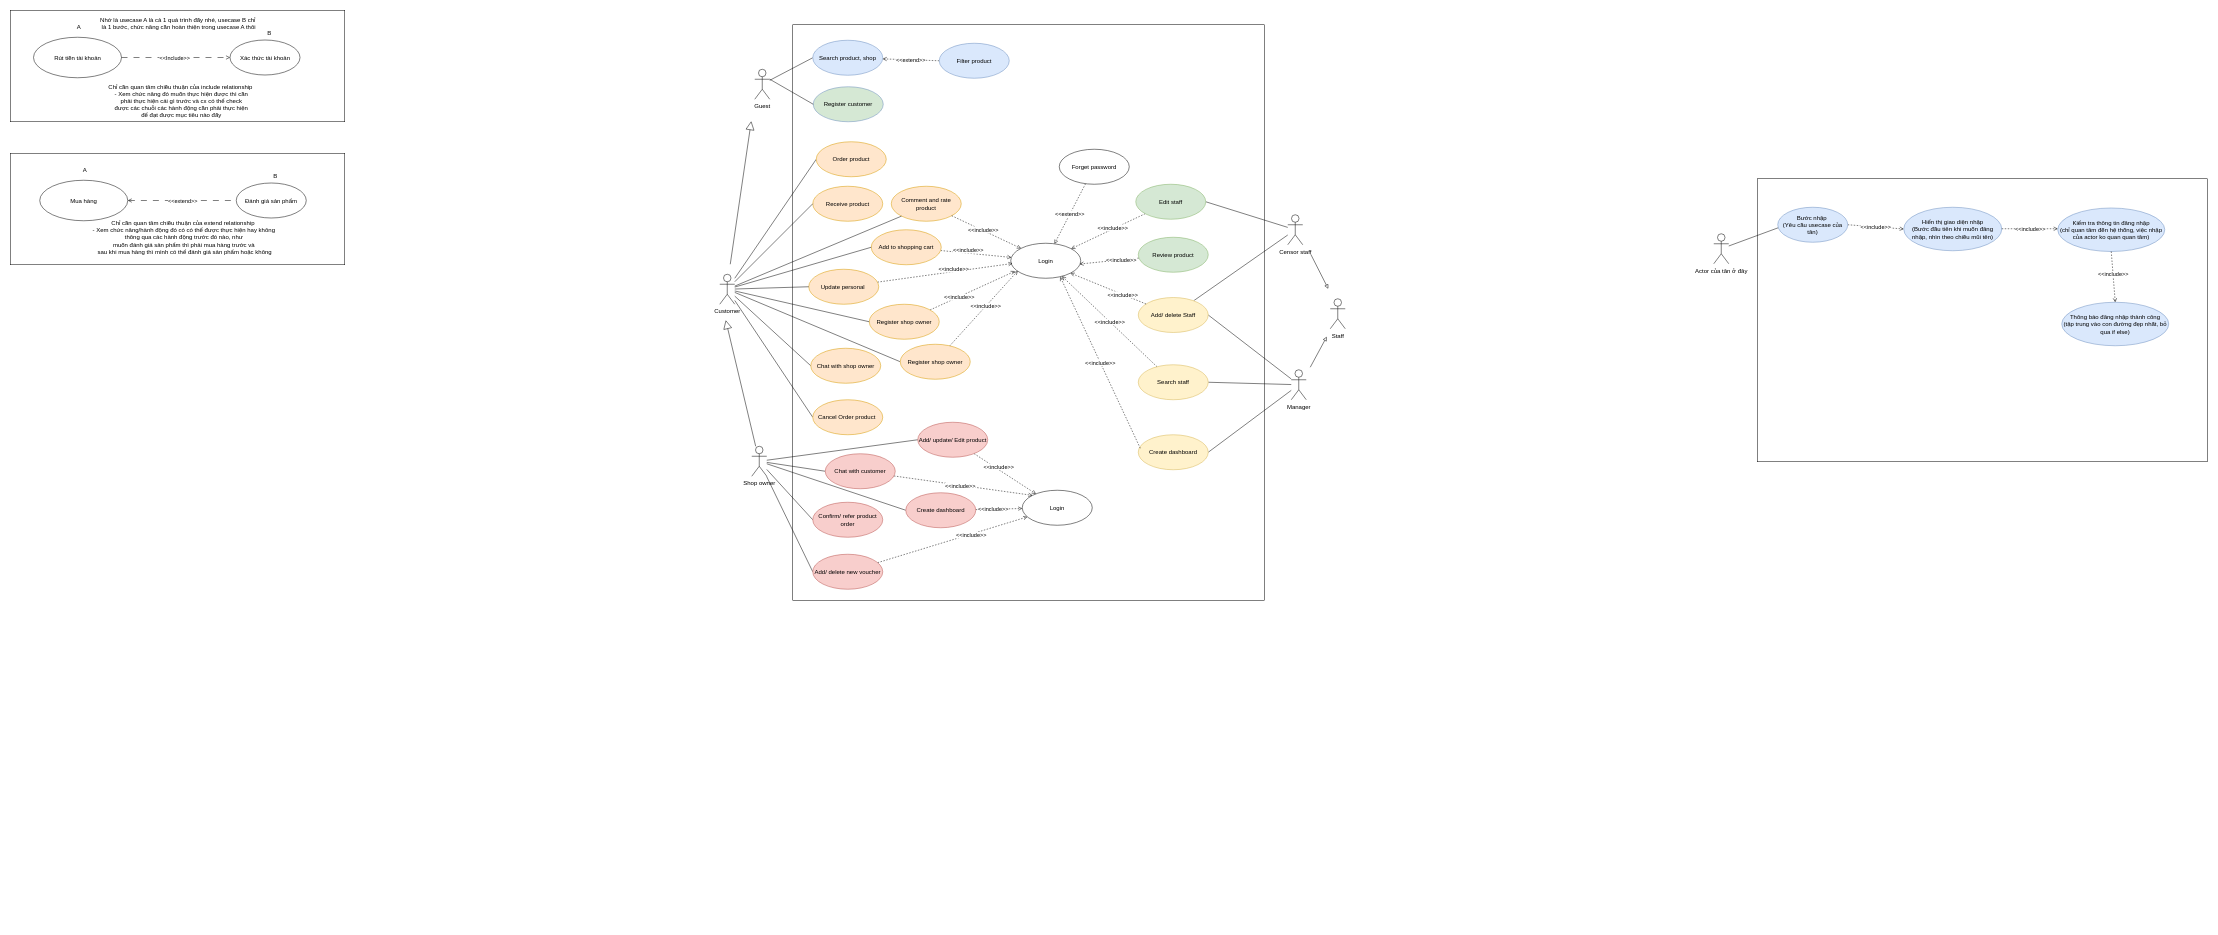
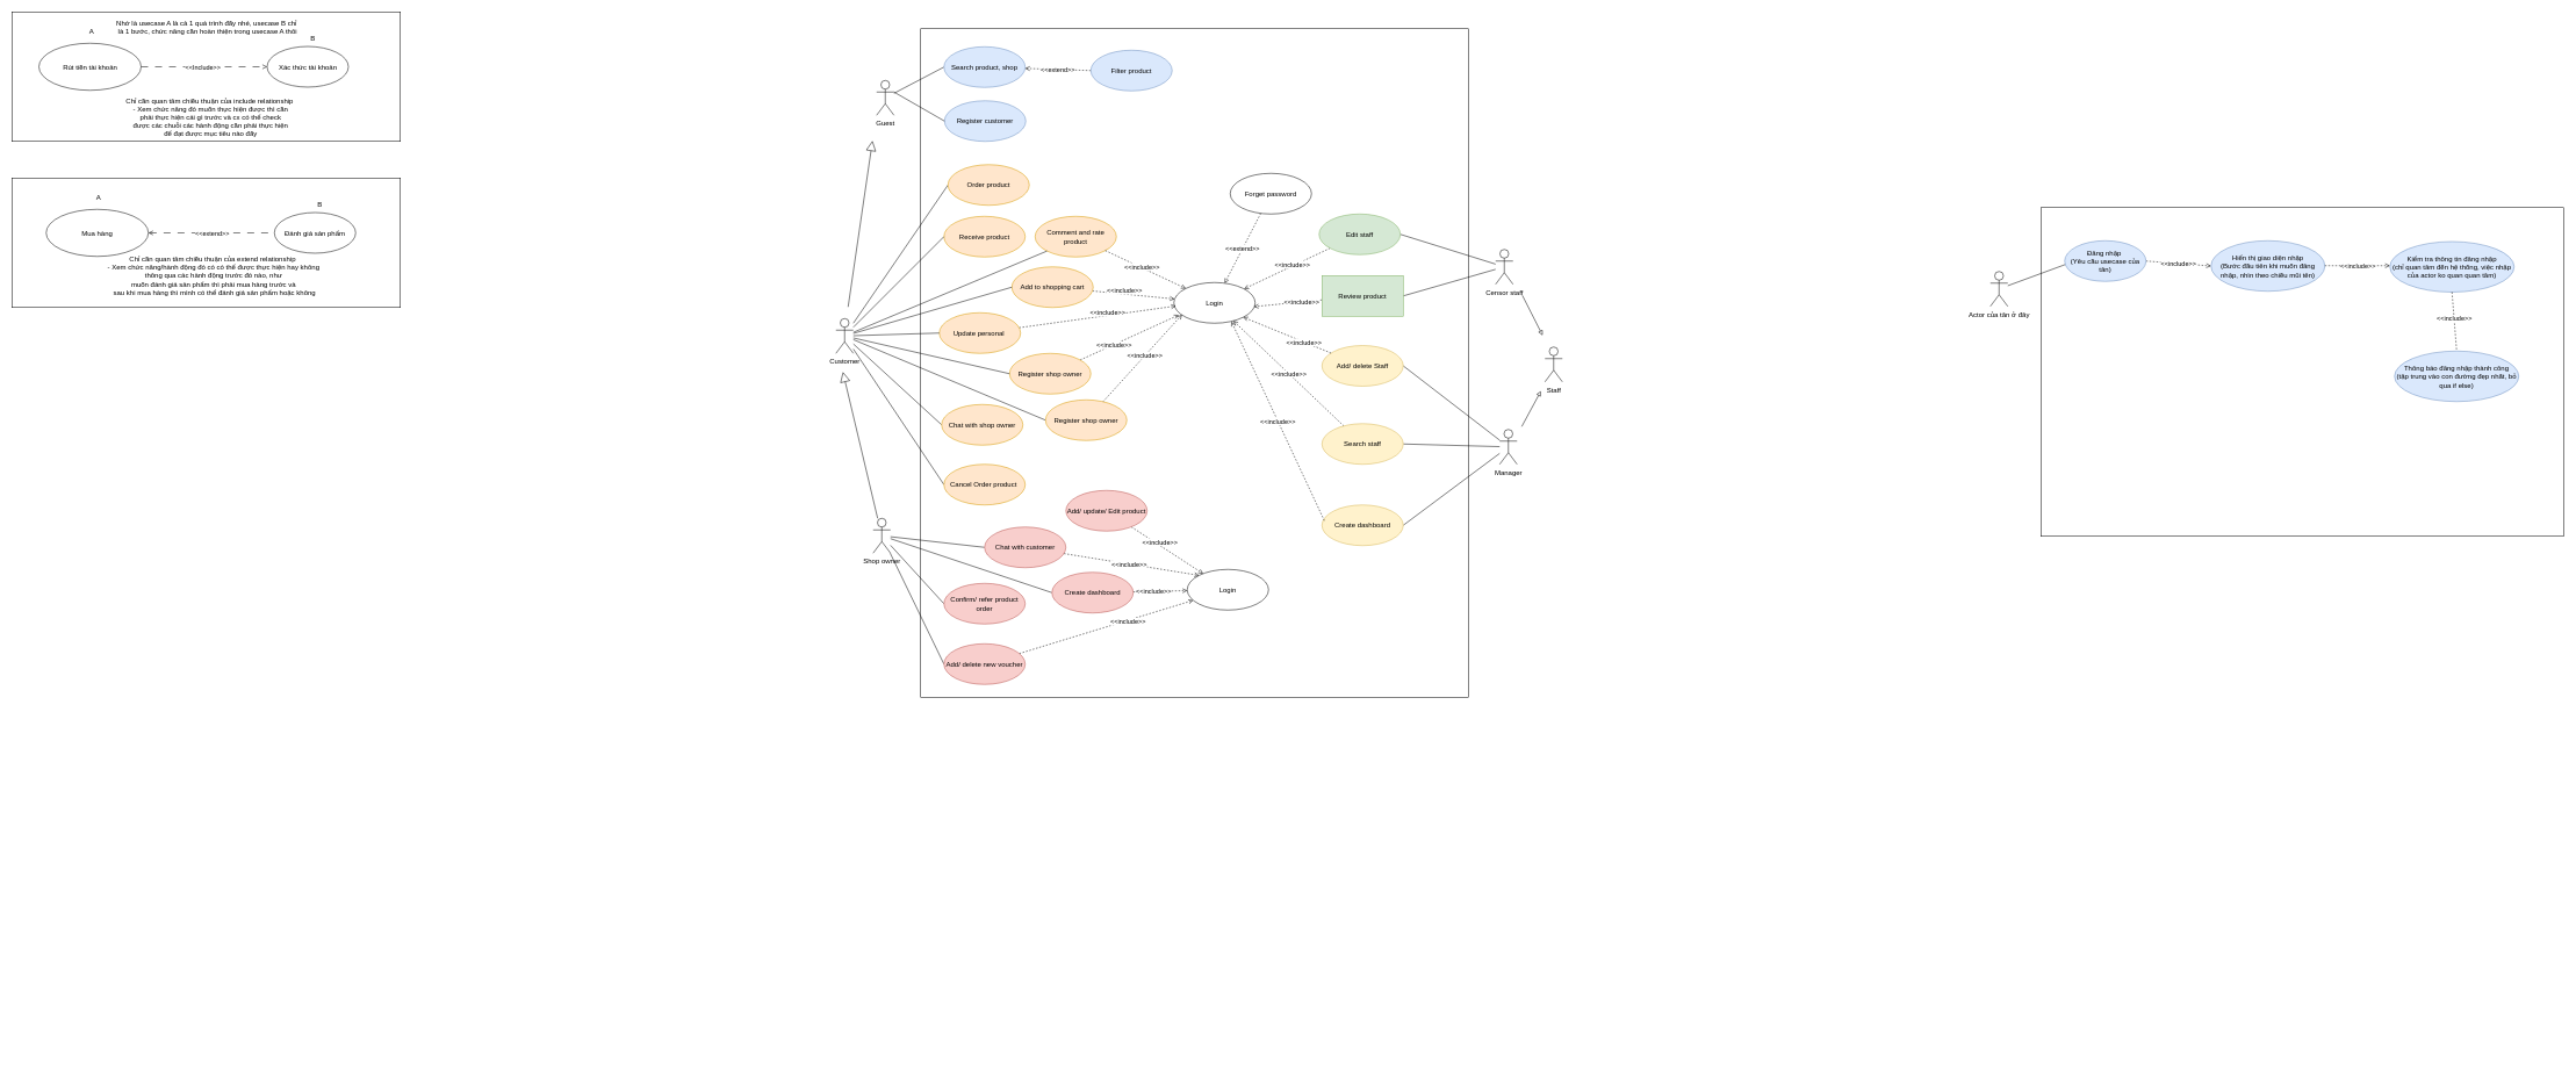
- <mxCell id="43" value="Register customer" style="ellipse;whiteSpace=wrap;html=1;fillColor=#d5e8d4;strokeColor=#6c8ebf;" parent="1" vertex="1"><mxGeometry x="1626" y="173" width="140" height="70" as="geometry" /></mxCell>
+ <mxCell id="43" value="Register customer" style="ellipse;whiteSpace=wrap;html=1;fillColor=#dae8fc;strokeColor=#6c8ebf;" parent="1" vertex="1"><mxGeometry x="1626" y="173" width="140" height="70" as="geometry" /></mxCell>
- <mxCell id="39" value="Bước nhập&amp;nbsp;&lt;div&gt;(Yêu cầu usecase của tân)&lt;/div&gt;" style="ellipse;whiteSpace=wrap;html=1;fillColor=#dae8fc;strokeColor=#6c8ebf;" parent="1" vertex="1"><mxGeometry x="3555" y="414" width="140" height="70" as="geometry" /></mxCell>
+ <mxCell id="39" value="Đăng nhập&amp;nbsp;&lt;div&gt;(Yêu cầu usecase của tân)&lt;/div&gt;" style="ellipse;whiteSpace=wrap;html=1;fillColor=#dae8fc;strokeColor=#6c8ebf;" parent="1" vertex="1"><mxGeometry x="3555" y="414" width="140" height="70" as="geometry" /></mxCell>
- <mxCell id="31" value="Review product" style="ellipse;whiteSpace=wrap;html=1;fillColor=#d5e8d4;strokeColor=#82b366;" parent="1" vertex="1"><mxGeometry x="2276" y="474" width="140" height="70" as="geometry" /></mxCell>
+ <mxCell id="31" value="Review product" style="whiteSpace=wrap;html=1;fillColor=#d5e8d4;strokeColor=#82b366;rounded=0;" parent="1" vertex="1"><mxGeometry x="2276" y="474" width="140" height="70" as="geometry" /></mxCell>
- <mxCell id="17" style="rounded=0;orthogonalLoop=1;jettySize=auto;html=1;endArrow=none;endFill=0;" parent="1" source="19" target="33" edge="1"><mxGeometry relative="1" as="geometry" /></mxCell>
+ <mxCell id="17" style="rounded=0;orthogonalLoop=1;jettySize=auto;html=1;entryX=1;entryY=0.5;entryDx=0;entryDy=0;endArrow=none;endFill=0;" parent="1" source="19" target="31" edge="1"><mxGeometry relative="1" as="geometry" /></mxCell>
- <mxCell id="99" style="rounded=0;orthogonalLoop=1;jettySize=auto;html=1;dashed=1;endArrow=open;endFill=0;exitX=0.5;exitY=1;exitDx=0;exitDy=0;entryX=0.5;entryY=0;entryDx=0;entryDy=0;" parent="1" source="95" target="98" edge="1"><mxGeometry relative="1" as="geometry"><mxPoint x="4317" y="536.95" as="targetPoint" /><mxPoint x="4205" y="536.95" as="sourcePoint" /></mxGeometry></mxCell>
+ <mxCell id="99" style="rounded=0;orthogonalLoop=1;jettySize=auto;html=1;dashed=1;endArrow=none;endFill=0;exitX=0.5;exitY=1;exitDx=0;exitDy=0;entryX=0.5;entryY=0;entryDx=0;entryDy=0;" parent="1" source="95" target="98" edge="1"><mxGeometry relative="1" as="geometry"><mxPoint x="4317" y="536.95" as="targetPoint" /><mxPoint x="4205" y="536.95" as="sourcePoint" /></mxGeometry></mxCell>
- <mxCell id="11" style="rounded=0;orthogonalLoop=1;jettySize=auto;html=1;entryX=0;entryY=0.5;entryDx=0;entryDy=0;endArrow=none;endFill=0;" parent="1" source="16" target="75" edge="1"><mxGeometry relative="1" as="geometry" /></mxCell>
- <mxCell id="82" value="Chat with customer" style="ellipse;whiteSpace=wrap;html=1;fillColor=#f8cecc;strokeColor=#b85450;" parent="1" vertex="1"><mxGeometry x="1650" y="907" width="140" height="70" as="geometry" /></mxCell>
+ <mxCell id="82" value="Chat with customer" style="ellipse;whiteSpace=wrap;html=1;fillColor=#f8cecc;strokeColor=#b85450;" parent="1" vertex="1"><mxGeometry x="1695" y="907" width="140" height="70" as="geometry" /></mxCell>
